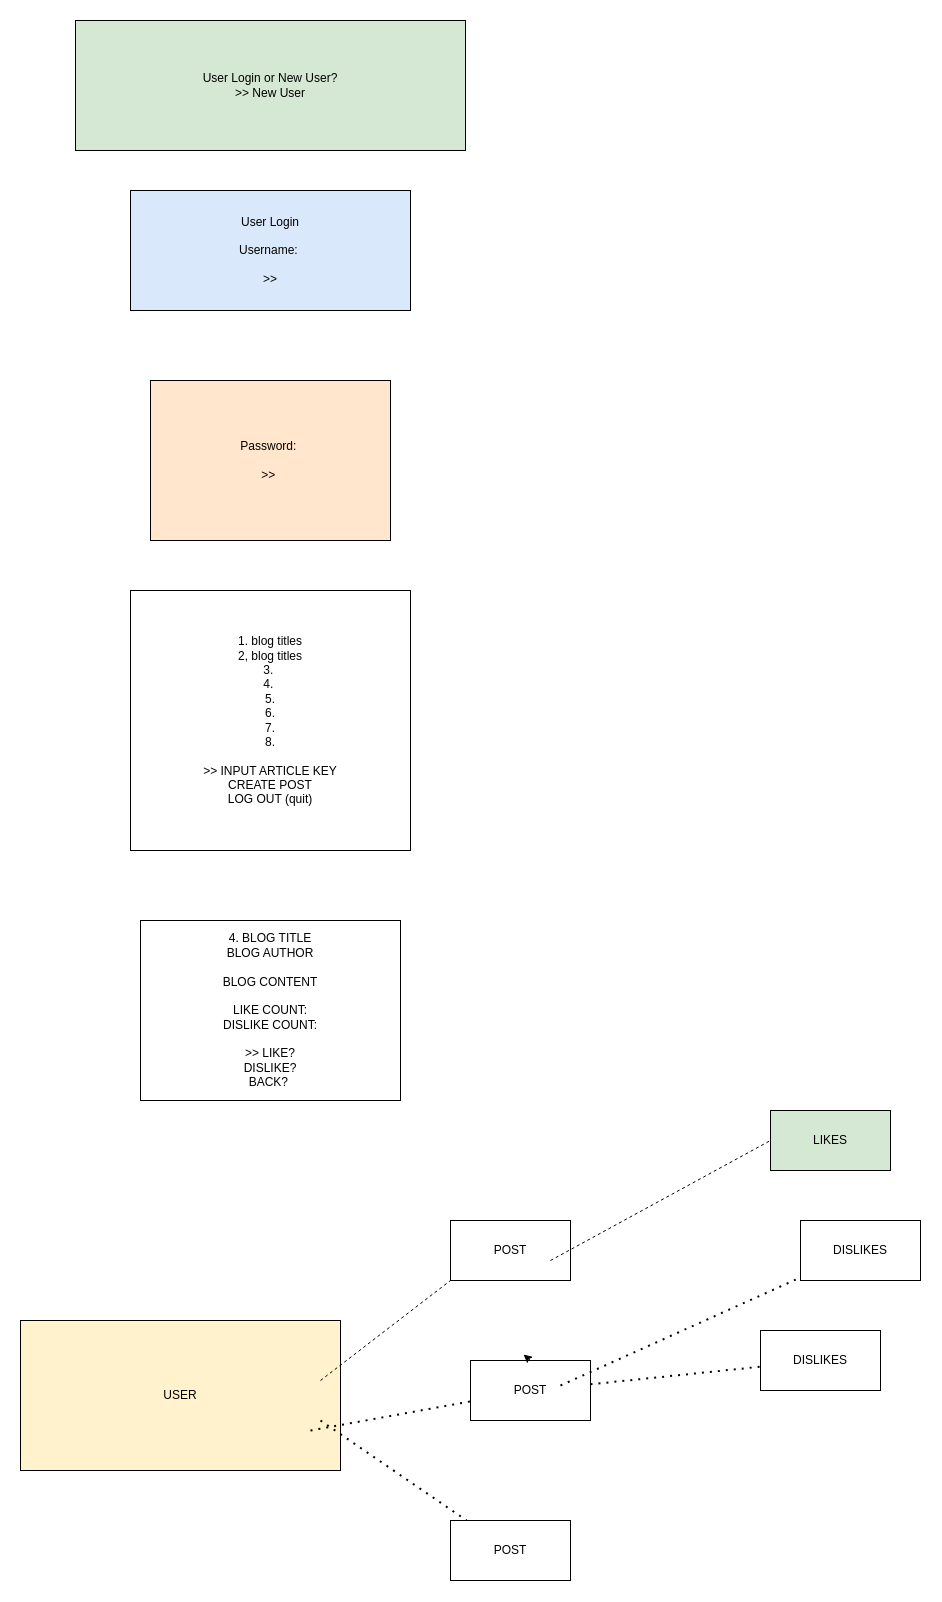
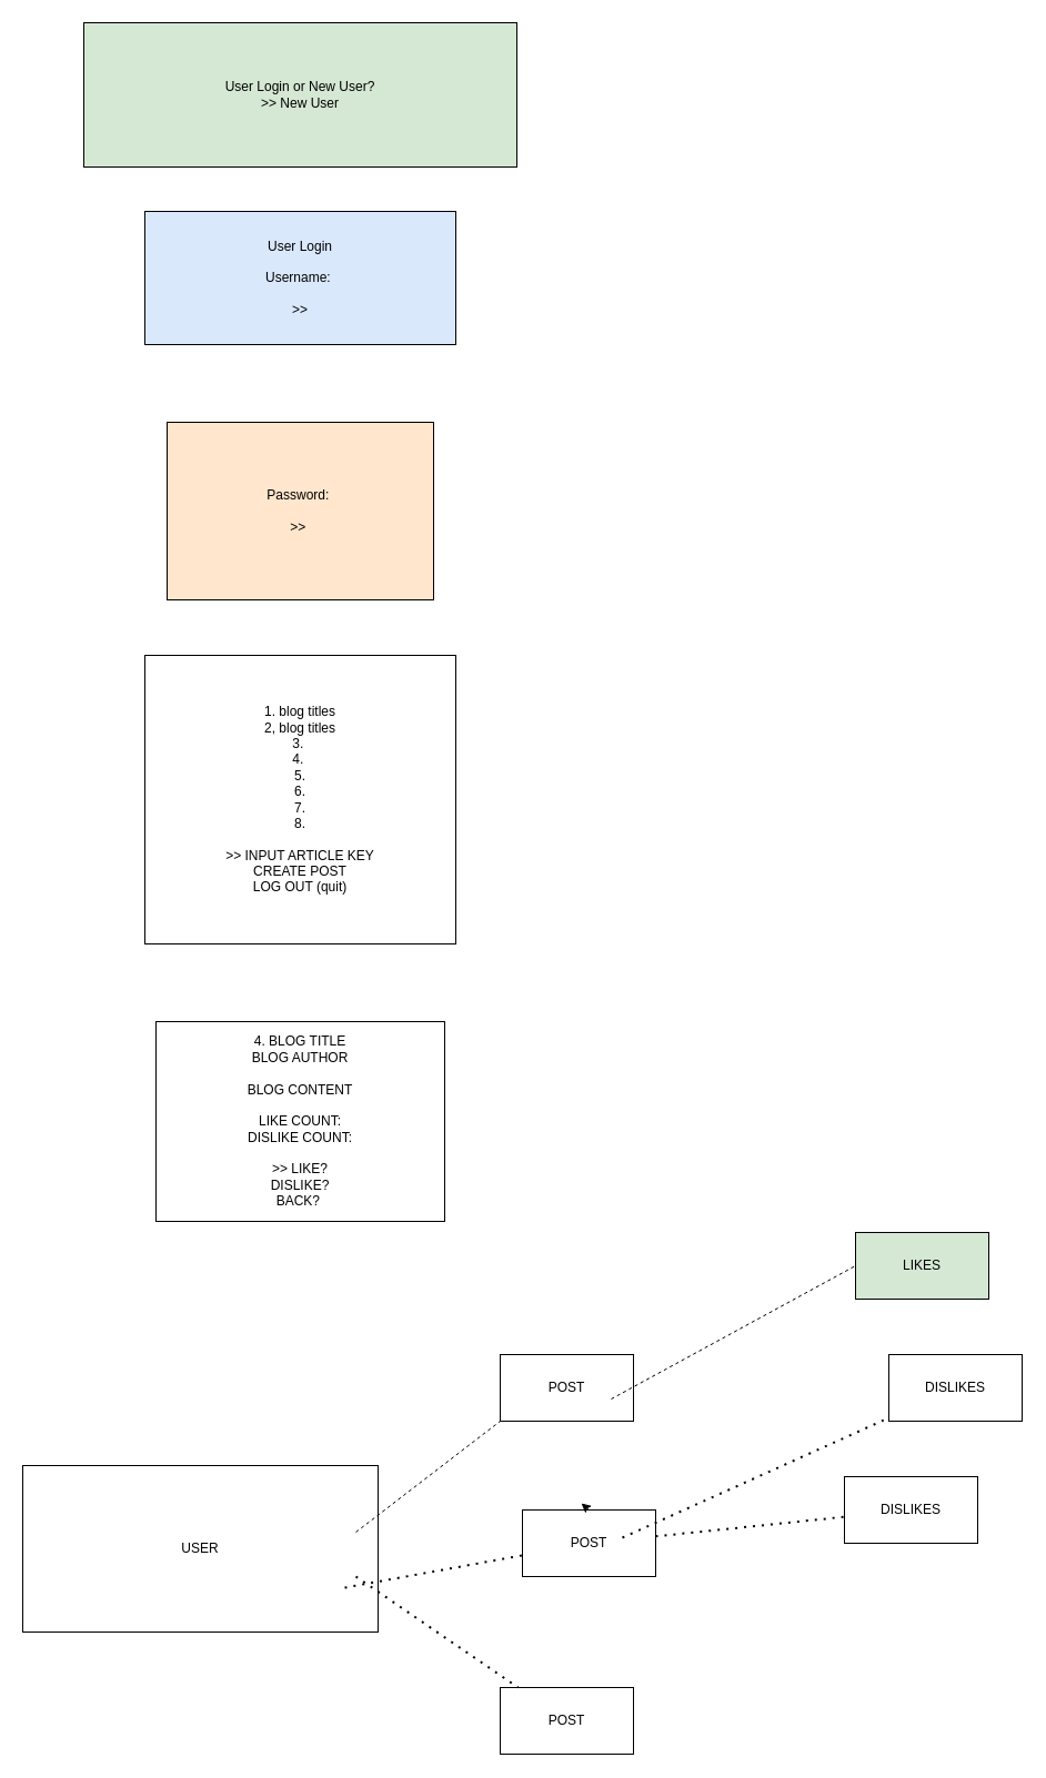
- <mxCell id="7" value="USER" style="rounded=0;whiteSpace=wrap;html=1;fillColor=#fff2cc;" parent="1" vertex="1"><mxGeometry x="20" y="1320" width="320" height="150" as="geometry" /></mxCell>
+ <mxCell id="7" value="USER" style="rounded=0;whiteSpace=wrap;html=1;" parent="1" vertex="1"><mxGeometry x="20" y="1320" width="320" height="150" as="geometry" /></mxCell>
